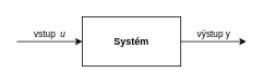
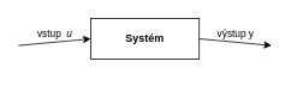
- <mxCell id="2" value="&lt;div&gt;Systém&lt;/div&gt;" style="rounded=0;whiteSpace=wrap;html=1;fontStyle=1" vertex="1" parent="1"><mxGeometry x="100" y="20" width="120" height="60" as="geometry" /></mxCell>
+ <mxCell id="2" value="&lt;div&gt;Systém&lt;/div&gt;" style="rounded=0;whiteSpace=wrap;html=1;fontStyle=1" vertex="1" parent="1"><mxGeometry x="100" y="20" width="120" height="45" as="geometry" /></mxCell>
